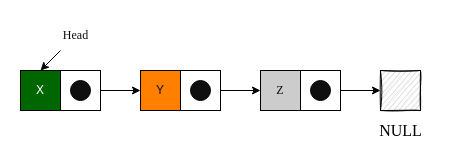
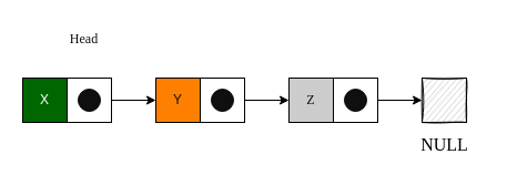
- <mxCell id="7" value="" style="endArrow=classic;html=1;fontFamily=Comic Sans MS;fontColor=#0F0F0F;entryX=0.5;entryY=0;entryDx=0;entryDy=0;rounded=0;" edge="1" parent="1" source="6" target="2"><mxGeometry width="50" height="50" relative="1" as="geometry"><mxPoint x="210" y="300" as="sourcePoint" /><mxPoint x="260" y="250" as="targetPoint" /></mxGeometry></mxCell>
